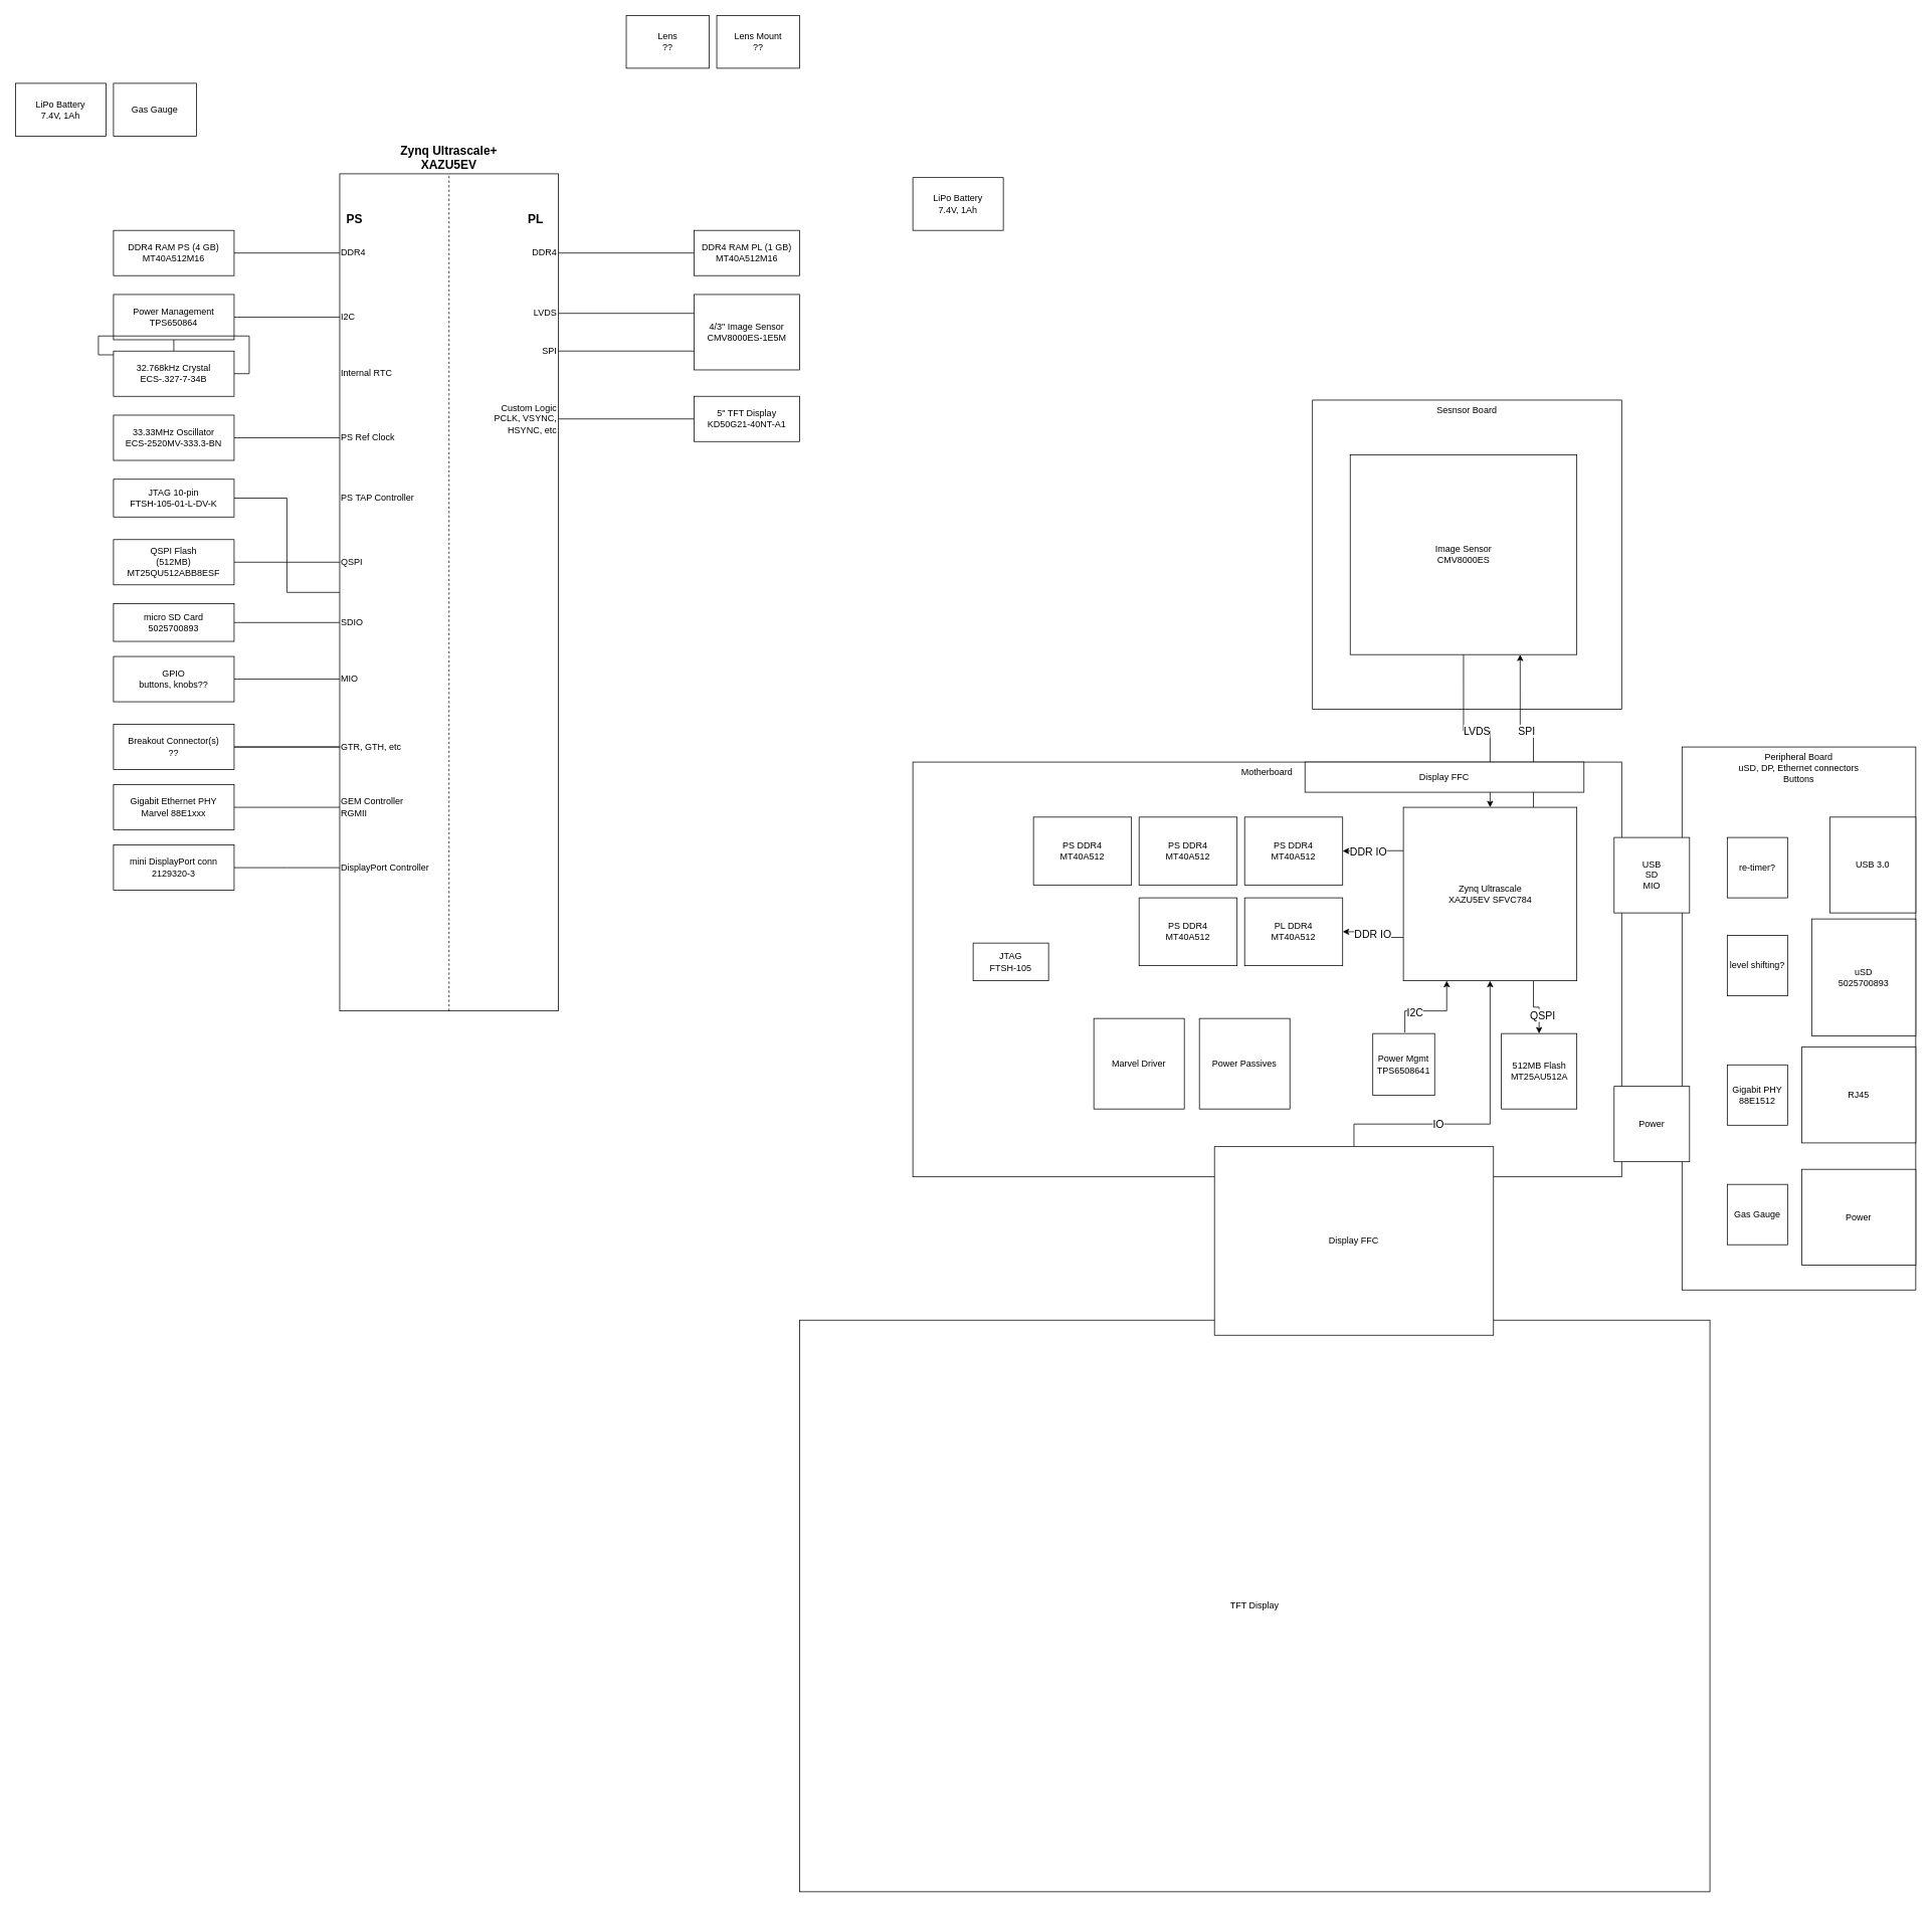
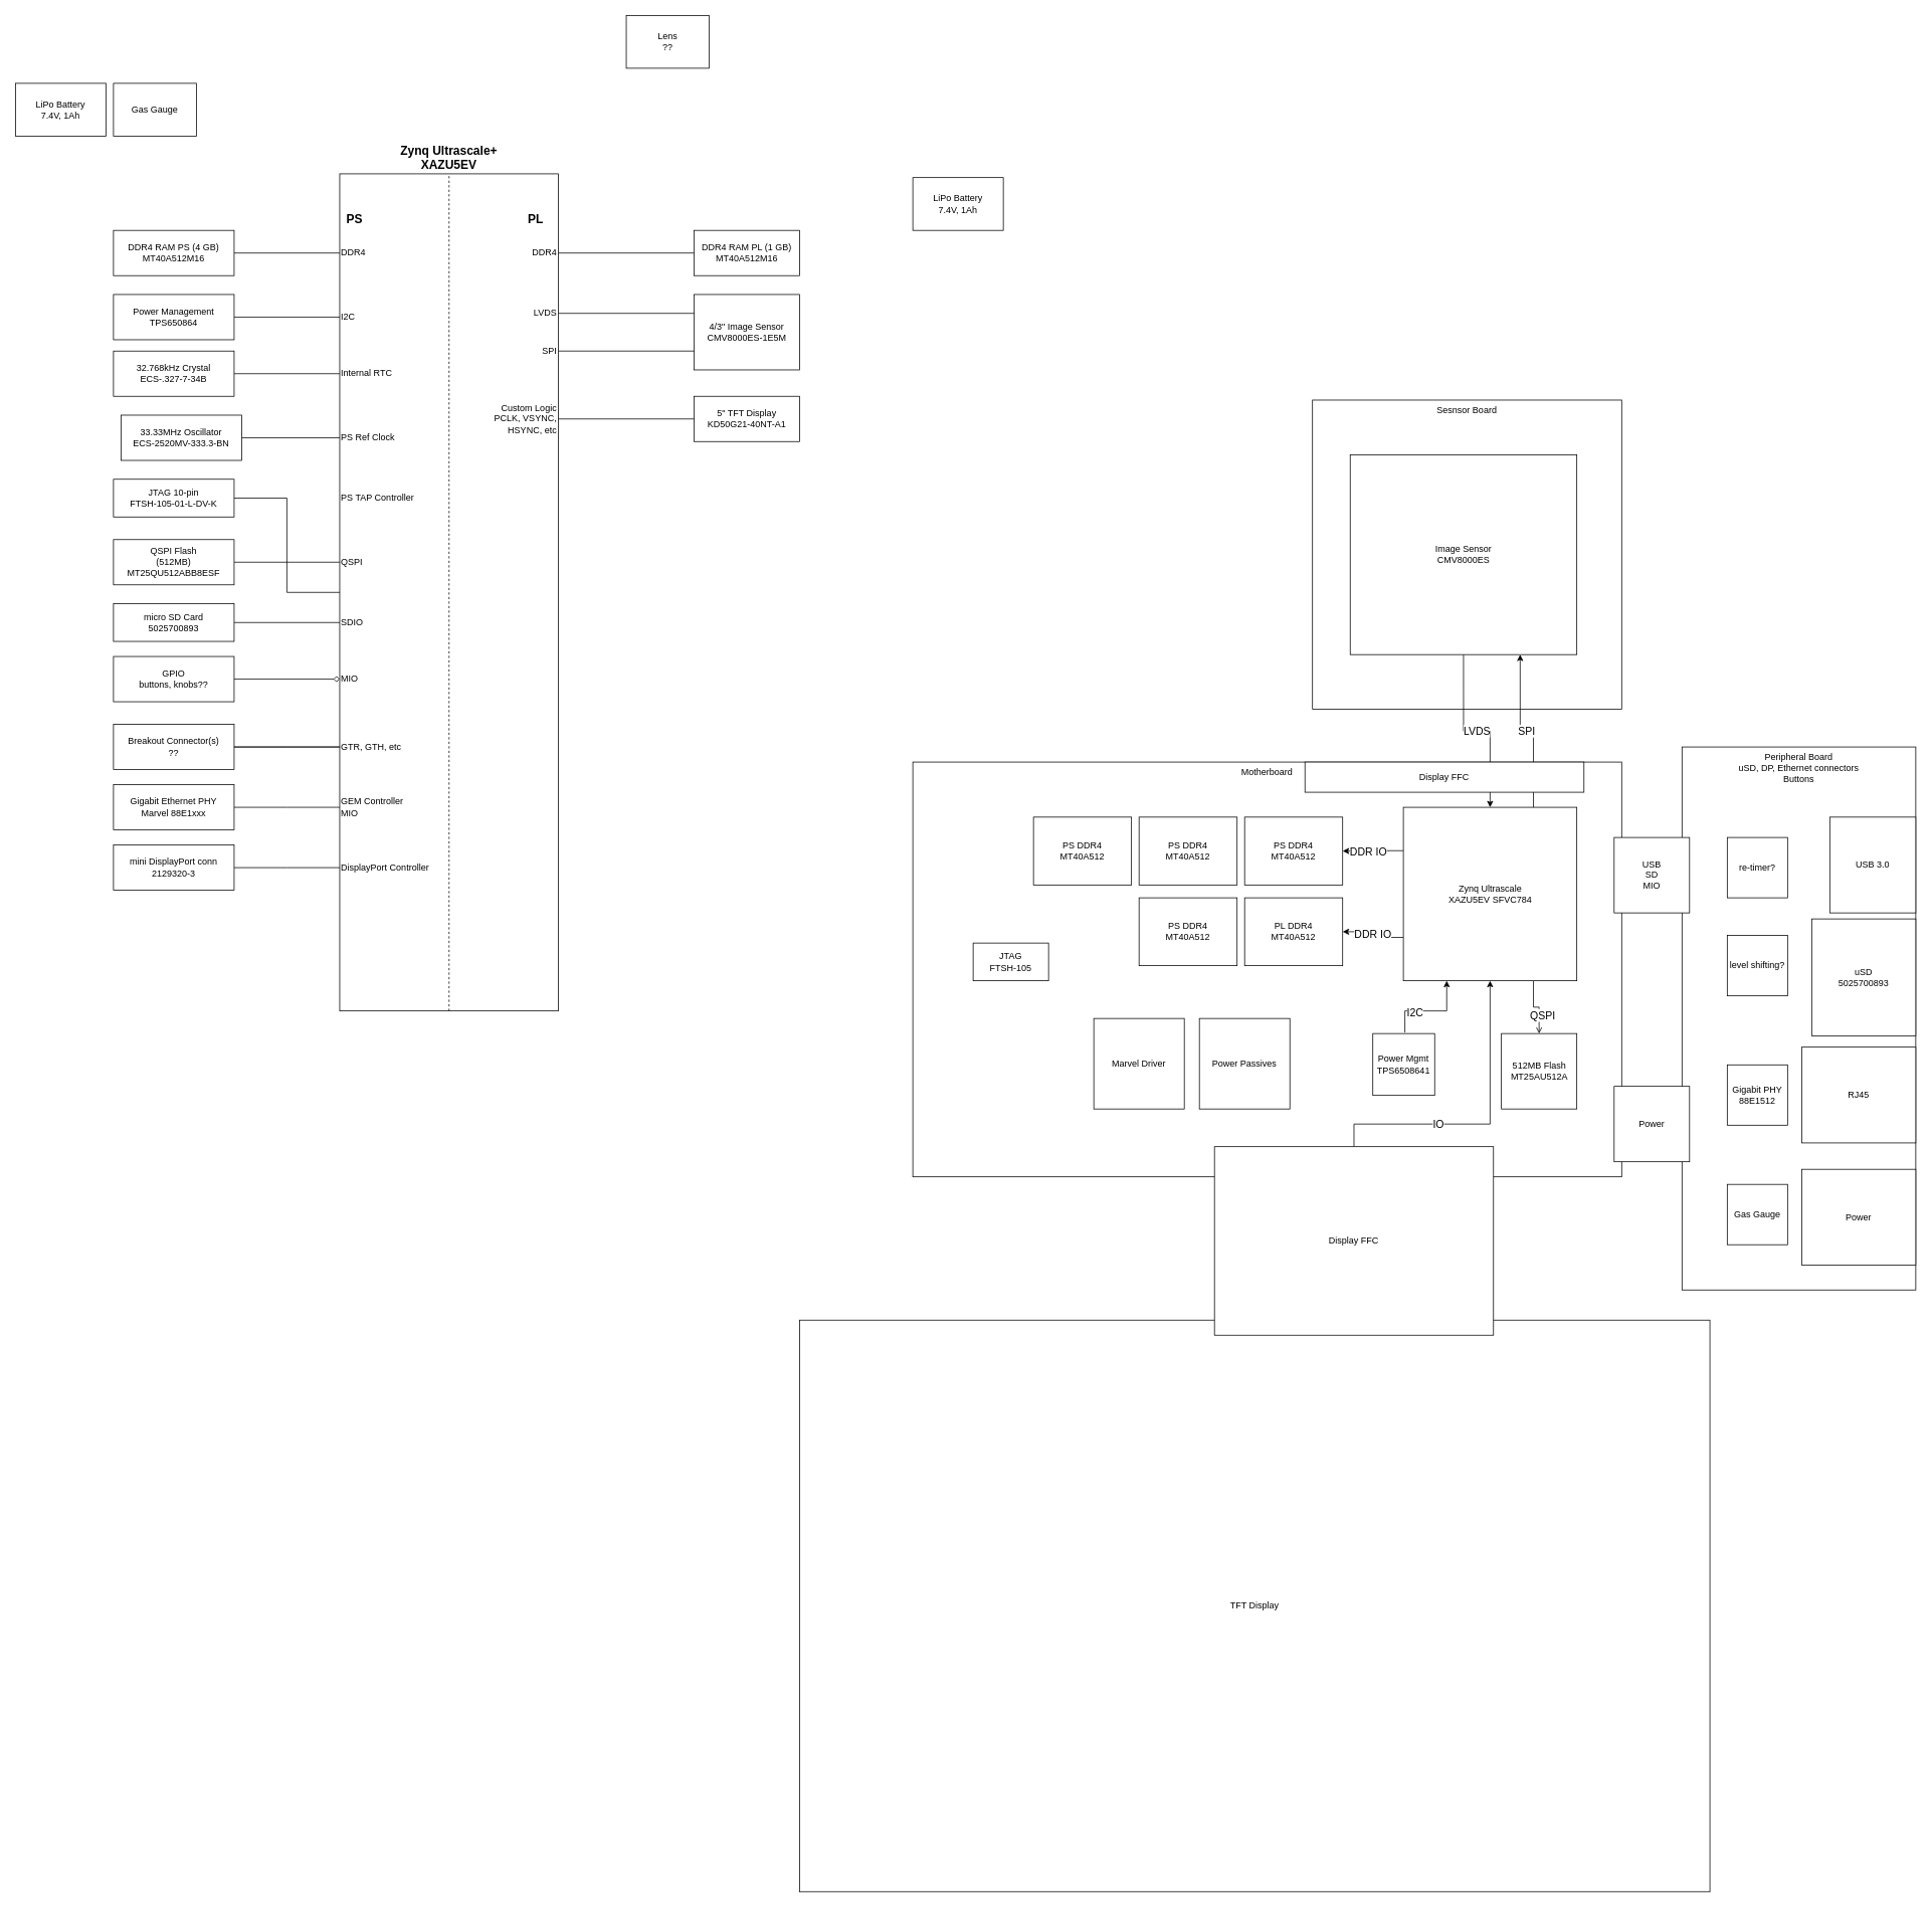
- <mxCell id="39" value="Lens Mount&lt;br&gt;??" style="rounded=0;whiteSpace=wrap;html=1;" parent="1" vertex="1"><mxGeometry x="950" y="20" width="110" height="70" as="geometry" /></mxCell>
- <mxCell id="26" style="edgeStyle=orthogonalEdgeStyle;rounded=0;orthogonalLoop=1;jettySize=auto;html=1;exitX=1;exitY=0.5;exitDx=0;exitDy=0;fontSize=16;endArrow=none;endFill=0;" parent="1" source="27" target="16" edge="1"><mxGeometry relative="1" as="geometry" /></mxCell>
+ <mxCell id="26" style="edgeStyle=orthogonalEdgeStyle;rounded=0;orthogonalLoop=1;jettySize=auto;html=1;exitX=1;exitY=0.5;exitDx=0;exitDy=0;entryX=0;entryY=0.5;entryDx=0;entryDy=0;fontSize=16;endArrow=none;endFill=0;" parent="1" source="27" target="28" edge="1"><mxGeometry relative="1" as="geometry" /></mxCell>
- <mxCell id="47" value="33.33MHz Oscillator&lt;br&gt;ECS-2520MV-333.3-BN" style="rounded=0;whiteSpace=wrap;html=1;" parent="1" vertex="1"><mxGeometry x="150" y="550" width="160" height="60" as="geometry" /></mxCell>
+ <mxCell id="47" value="33.33MHz Oscillator&lt;br&gt;ECS-2520MV-333.3-BN" style="rounded=0;whiteSpace=wrap;html=1;" parent="1" vertex="1"><mxGeometry x="160" y="550" width="160" height="60" as="geometry" /></mxCell>
- <mxCell id="40" style="edgeStyle=orthogonalEdgeStyle;rounded=0;orthogonalLoop=1;jettySize=auto;html=1;exitX=1;exitY=0.5;exitDx=0;exitDy=0;entryX=0;entryY=0.5;entryDx=0;entryDy=0;fontSize=16;endArrow=none;endFill=0;" parent="1" source="41" target="51" edge="1"><mxGeometry relative="1" as="geometry" /></mxCell>
+ <mxCell id="40" style="edgeStyle=orthogonalEdgeStyle;rounded=0;orthogonalLoop=1;jettySize=auto;html=1;exitX=1;exitY=0.5;exitDx=0;exitDy=0;entryX=0;entryY=0.5;entryDx=0;entryDy=0;fontSize=16;endArrow=diamond;endFill=0;" parent="1" source="41" target="51" edge="1"><mxGeometry relative="1" as="geometry" /></mxCell>
- <mxCell id="54" value="GEM Controller&lt;br&gt;RGMII" style="text;html=1;strokeColor=none;fillColor=none;align=left;verticalAlign=middle;whiteSpace=wrap;rounded=0;" parent="1" vertex="1"><mxGeometry x="450" y="1055" width="110" height="30" as="geometry" /></mxCell>
+ <mxCell id="54" value="GEM Controller&lt;br&gt;MIO" style="text;html=1;strokeColor=none;fillColor=none;align=left;verticalAlign=middle;whiteSpace=wrap;rounded=0;" parent="1" vertex="1"><mxGeometry x="450" y="1055" width="110" height="30" as="geometry" /></mxCell>
- <mxCell id="65" style="edgeStyle=orthogonalEdgeStyle;rounded=0;orthogonalLoop=1;jettySize=auto;html=1;exitX=0.75;exitY=1;exitDx=0;exitDy=0;entryX=0.5;entryY=0;entryDx=0;entryDy=0;fontSize=14;" parent="1" source="67" target="78" edge="1"><mxGeometry relative="1" as="geometry" /></mxCell>
+ <mxCell id="65" style="edgeStyle=orthogonalEdgeStyle;rounded=0;orthogonalLoop=1;jettySize=auto;html=1;exitX=0.75;exitY=1;exitDx=0;exitDy=0;entryX=0.5;entryY=0;entryDx=0;entryDy=0;fontSize=14;endArrow=open;" parent="1" source="67" target="78" edge="1"><mxGeometry relative="1" as="geometry" /></mxCell>
